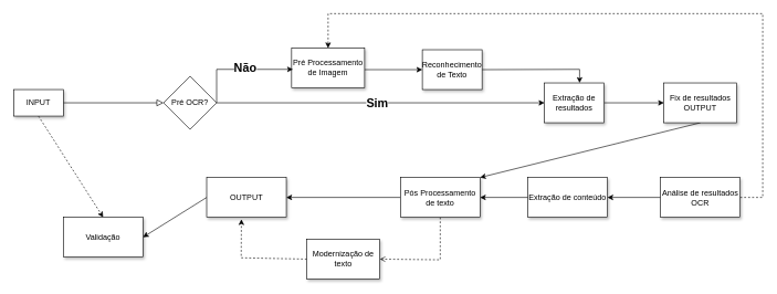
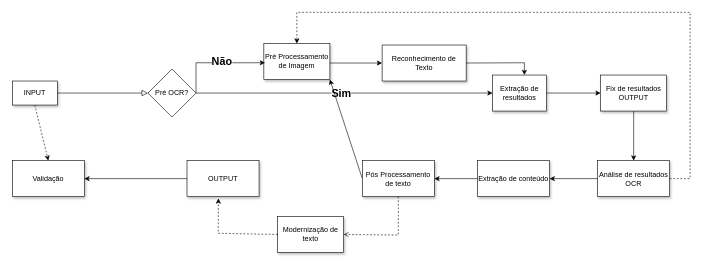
- <mxCell id="15" value="Reconhecimento de Texto" style="rounded=0;whiteSpace=wrap;html=1;shadow=1;" parent="1" vertex="1"><mxGeometry x="636" y="74.44" width="90" height="60" as="geometry" /></mxCell>
+ <mxCell id="15" value="Reconhecimento de Texto" style="rounded=0;whiteSpace=wrap;html=1;shadow=1;" parent="1" vertex="1"><mxGeometry x="636" y="74.44" width="140" height="60" as="geometry" /></mxCell>
- <mxCell id="16" value="" style="edgeStyle=orthogonalEdgeStyle;rounded=0;orthogonalLoop=1;jettySize=auto;html=1;noEdgeStyle=1;orthogonal=1;exitX=0.5;exitY=1;exitDx=0;exitDy=0;" parent="1" source="17" edge="1" target="30"><mxGeometry relative="1" as="geometry"><mxPoint x="100" y="1055" as="targetPoint" /></mxGeometry></mxCell>
+ <mxCell id="16" value="" style="edgeStyle=orthogonalEdgeStyle;rounded=0;orthogonalLoop=1;jettySize=auto;html=1;noEdgeStyle=1;orthogonal=1;exitX=0.5;exitY=1;exitDx=0;exitDy=0;entryX=0.5;entryY=0;entryDx=0;entryDy=0;" parent="1" source="17" edge="1" target="13"><mxGeometry relative="1" as="geometry"><mxPoint x="100" y="1055" as="targetPoint" /></mxGeometry></mxCell>
- <mxCell id="22" style="edgeStyle=orthogonalEdgeStyle;rounded=0;orthogonalLoop=1;jettySize=auto;html=1;entryX=1;entryY=0.5;entryDx=0;entryDy=0;noEdgeStyle=1;orthogonal=1;exitX=0;exitY=0.5;exitDx=0;exitDy=0;" parent="1" source="30" target="25" edge="1"><mxGeometry relative="1" as="geometry" /></mxCell>
+ <mxCell id="22" style="edgeStyle=orthogonalEdgeStyle;rounded=0;orthogonalLoop=1;jettySize=auto;html=1;noEdgeStyle=1;orthogonal=1;exitX=0;exitY=0.5;exitDx=0;exitDy=0;" parent="1" source="30" target="6" edge="1"><mxGeometry relative="1" as="geometry" /></mxCell>
- <mxCell id="28" value="Validação" style="rounded=0;whiteSpace=wrap;html=1;shadow=1;" parent="1" vertex="1"><mxGeometry x="95" y="327.009" width="120" height="60" as="geometry" /></mxCell>
+ <mxCell id="28" value="Validação" style="rounded=0;whiteSpace=wrap;html=1;shadow=1;" parent="1" vertex="1"><mxGeometry y="267.009" width="120" height="60" as="geometry" x="20" /></mxCell>
